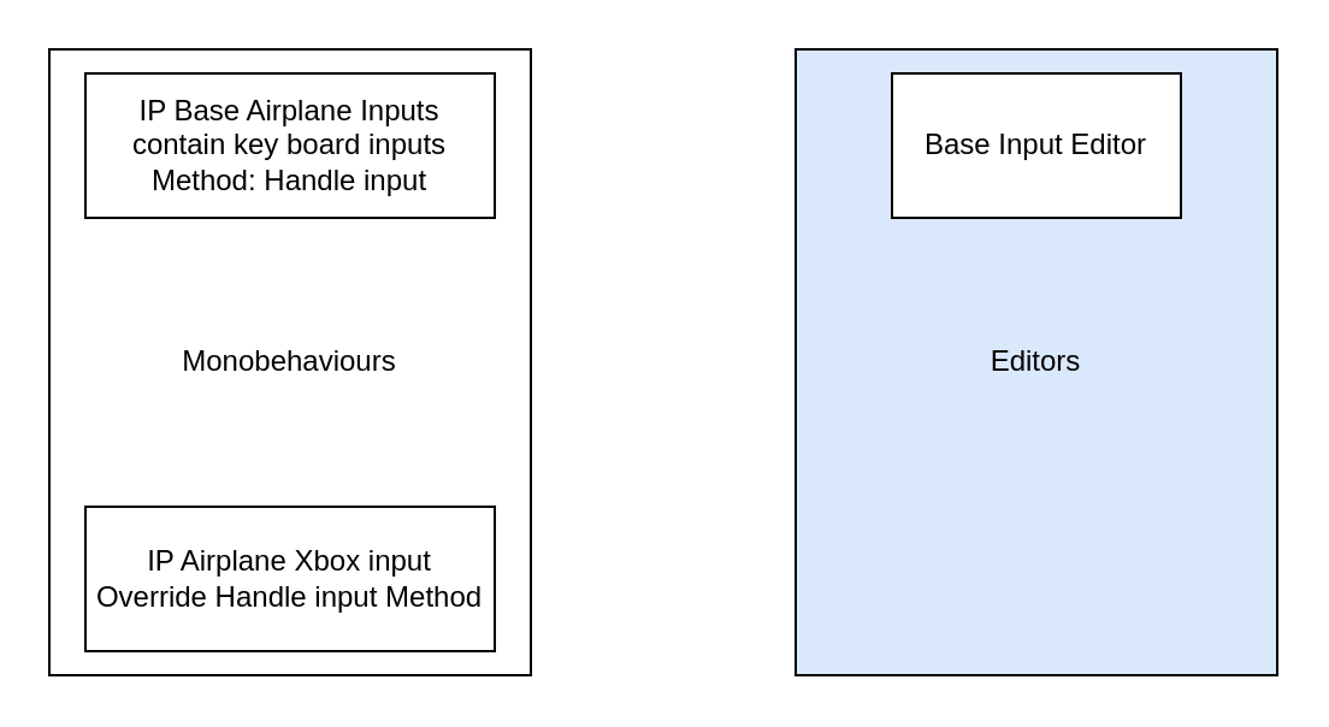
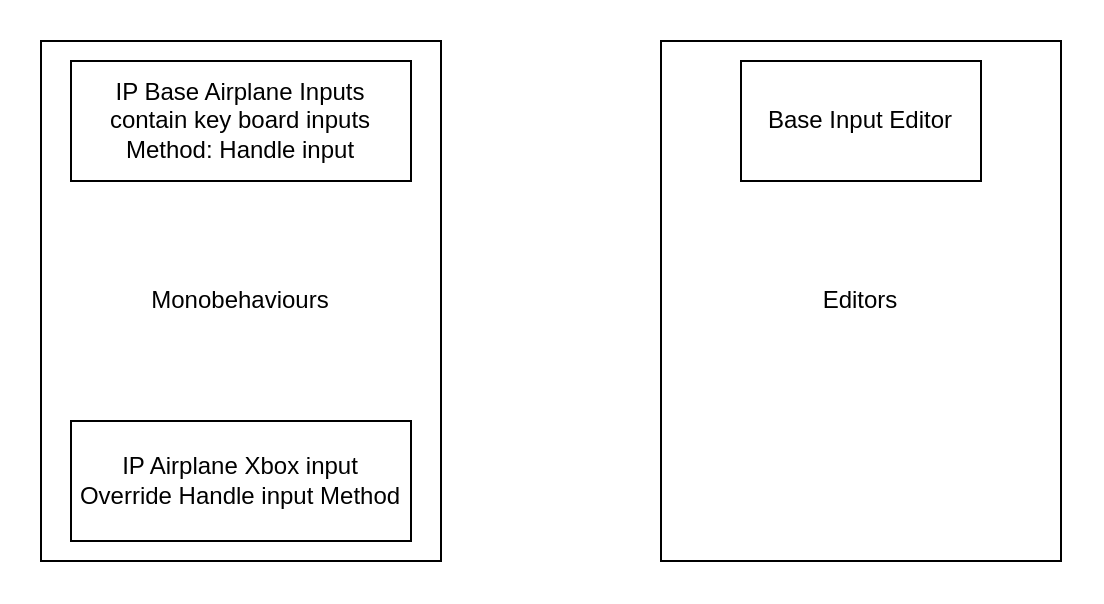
- <mxCell id="2" value="Editors" style="rounded=0;whiteSpace=wrap;html=1;fillColor=#dae8fc;" vertex="1" parent="1"><mxGeometry x="330" y="20" width="200" height="260" as="geometry" /></mxCell>
+ <mxCell id="2" value="Editors" style="rounded=0;whiteSpace=wrap;html=1;" vertex="1" parent="1"><mxGeometry x="330" y="20" width="200" height="260" as="geometry" /></mxCell>
